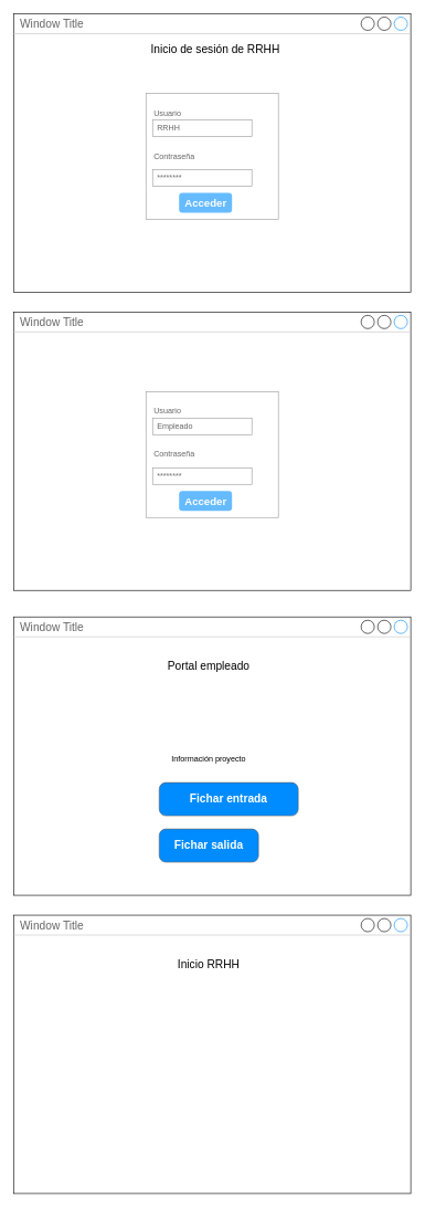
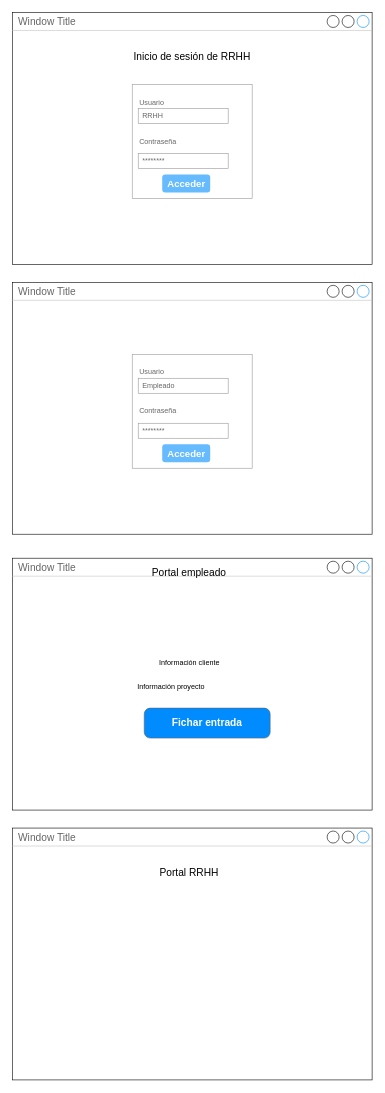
- <mxCell id="9" value="&lt;font style=&quot;font-size: 17px;&quot;&gt;Inicio de sesión de RRHH&lt;/font&gt;" style="text;html=1;strokeColor=none;fillColor=none;align=center;verticalAlign=middle;whiteSpace=wrap;rounded=0;" vertex="1" parent="1"><mxGeometry x="225" y="60" width="200" height="30" as="geometry" /></mxCell>
+ <mxCell id="9" value="&lt;font style=&quot;font-size: 17px;&quot;&gt;Inicio de sesión de RRHH&lt;/font&gt;" style="text;html=1;strokeColor=none;fillColor=none;align=center;verticalAlign=middle;whiteSpace=wrap;rounded=0;" vertex="1" parent="1"><mxGeometry x="220" y="80" width="200" height="30" as="geometry" /></mxCell>
- <mxCell id="18" value="&lt;font style=&quot;font-size: 17px;&quot;&gt;Portal empleado&lt;/font&gt;" style="text;html=1;strokeColor=none;fillColor=none;align=center;verticalAlign=middle;whiteSpace=wrap;rounded=0;" vertex="1" parent="1"><mxGeometry x="200" y="990" width="230" height="30" as="geometry" /></mxCell>
+ <mxCell id="18" value="&lt;font style=&quot;font-size: 17px;&quot;&gt;Portal empleado&lt;/font&gt;" style="text;html=1;strokeColor=none;fillColor=none;align=center;verticalAlign=middle;whiteSpace=wrap;rounded=0;" vertex="1" parent="1"><mxGeometry x="200" y="940" width="230" height="30" as="geometry" /></mxCell>
+ <mxCell id="22" value="Información cliente" style="text;html=1;strokeColor=none;fillColor=none;align=center;verticalAlign=middle;whiteSpace=wrap;rounded=0;" vertex="1" parent="1"><mxGeometry x="262.5" width="105" height="30" as="geometry" y="1090" /></mxCell>
- <mxCell id="21" value="Información proyecto" style="text;html=1;strokeColor=none;fillColor=none;align=center;verticalAlign=middle;whiteSpace=wrap;rounded=0;" vertex="1" parent="1"><mxGeometry x="245" y="1130" width="140" height="30" as="geometry" /></mxCell>
+ <mxCell id="21" value="Información proyecto" style="text;html=1;strokeColor=none;fillColor=none;align=center;verticalAlign=middle;whiteSpace=wrap;rounded=0;" vertex="1" parent="1"><mxGeometry x="215" y="1130" width="140" height="30" as="geometry" /></mxCell>
- <mxCell id="19" value="Fichar salida" style="strokeWidth=1;shadow=0;dashed=0;align=center;html=1;shape=mxgraph.mockup.buttons.button;strokeColor=#666666;fontColor=#ffffff;mainText=;buttonStyle=round;fontSize=17;fontStyle=1;fillColor=#008cff;whiteSpace=wrap;" vertex="1" parent="1"><mxGeometry x="240" y="1250" width="150" height="50" as="geometry" /></mxCell>
- <mxCell id="24" value="&lt;font style=&quot;font-size: 17px;&quot;&gt;Inicio RRHH&lt;/font&gt;" style="text;html=1;strokeColor=none;fillColor=none;align=center;verticalAlign=middle;whiteSpace=wrap;rounded=0;" vertex="1" parent="1"><mxGeometry x="200" y="1440" width="230" height="30" as="geometry" /></mxCell>
+ <mxCell id="24" value="&lt;font style=&quot;font-size: 17px;&quot;&gt;Portal RRHH&lt;/font&gt;" style="text;html=1;strokeColor=none;fillColor=none;align=center;verticalAlign=middle;whiteSpace=wrap;rounded=0;" vertex="1" parent="1"><mxGeometry x="200" y="1440" width="230" height="30" as="geometry" /></mxCell>
